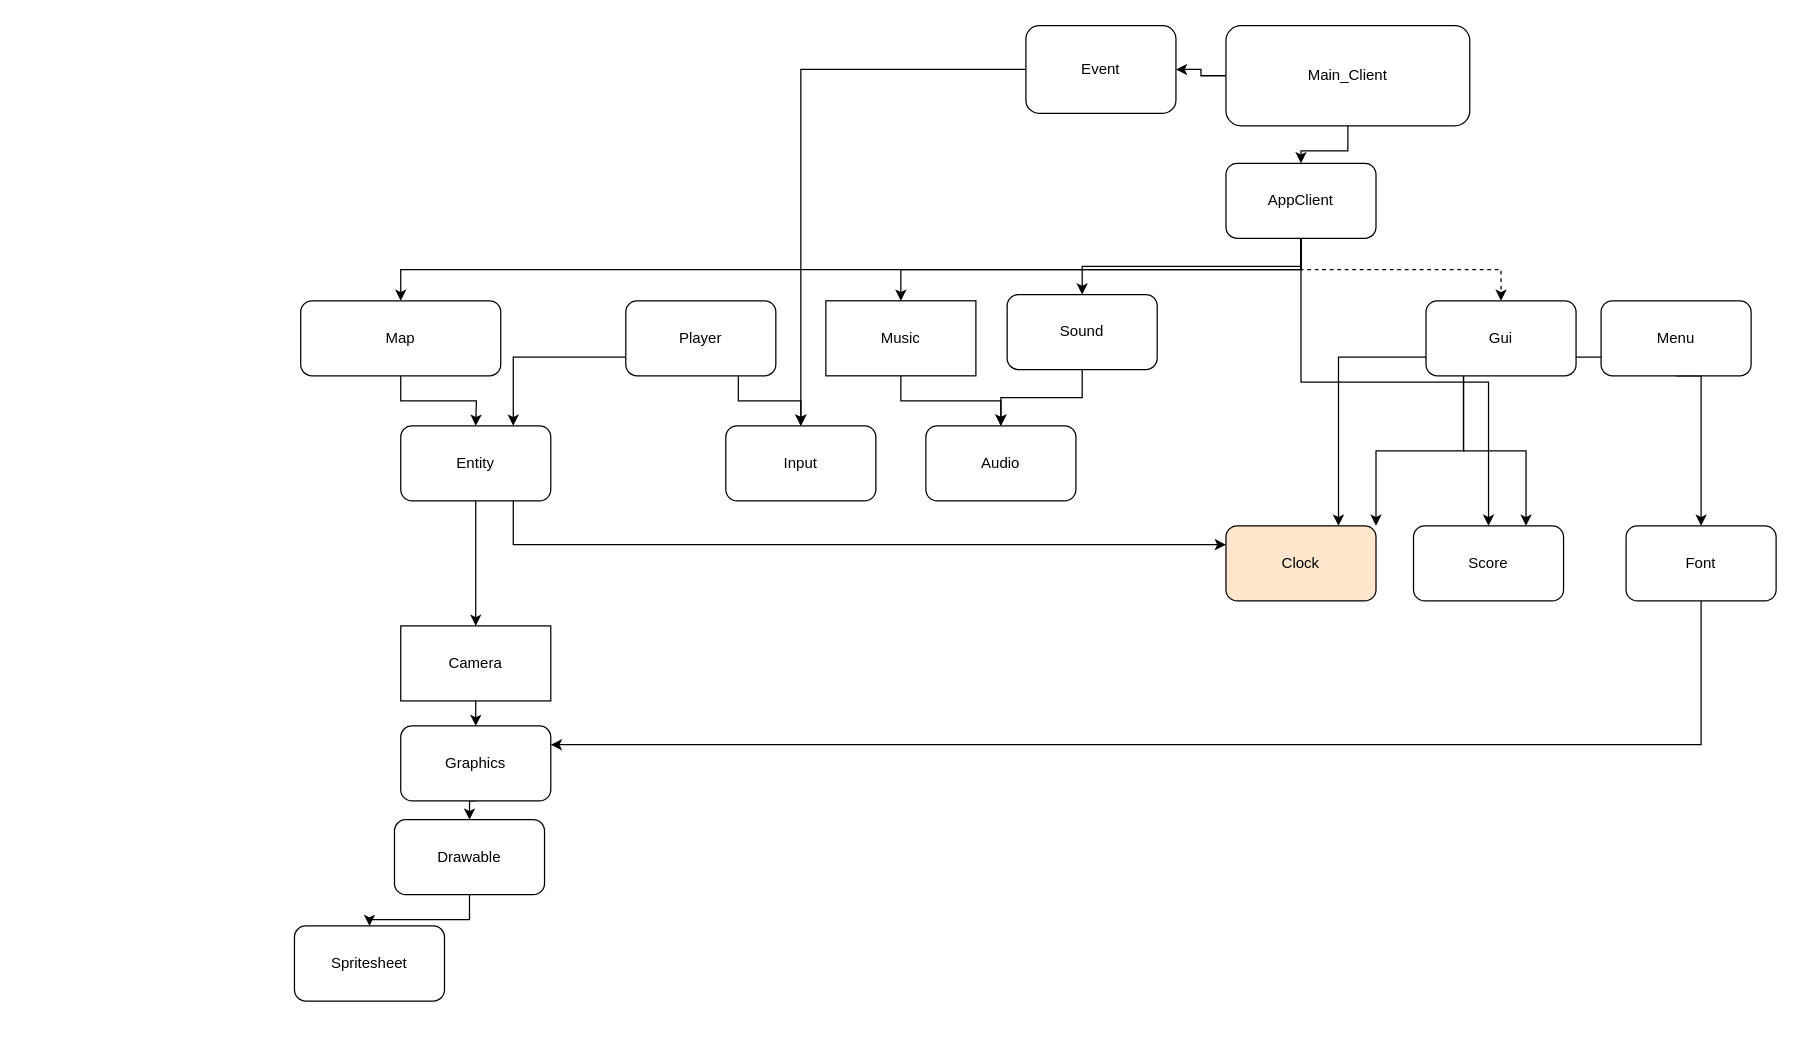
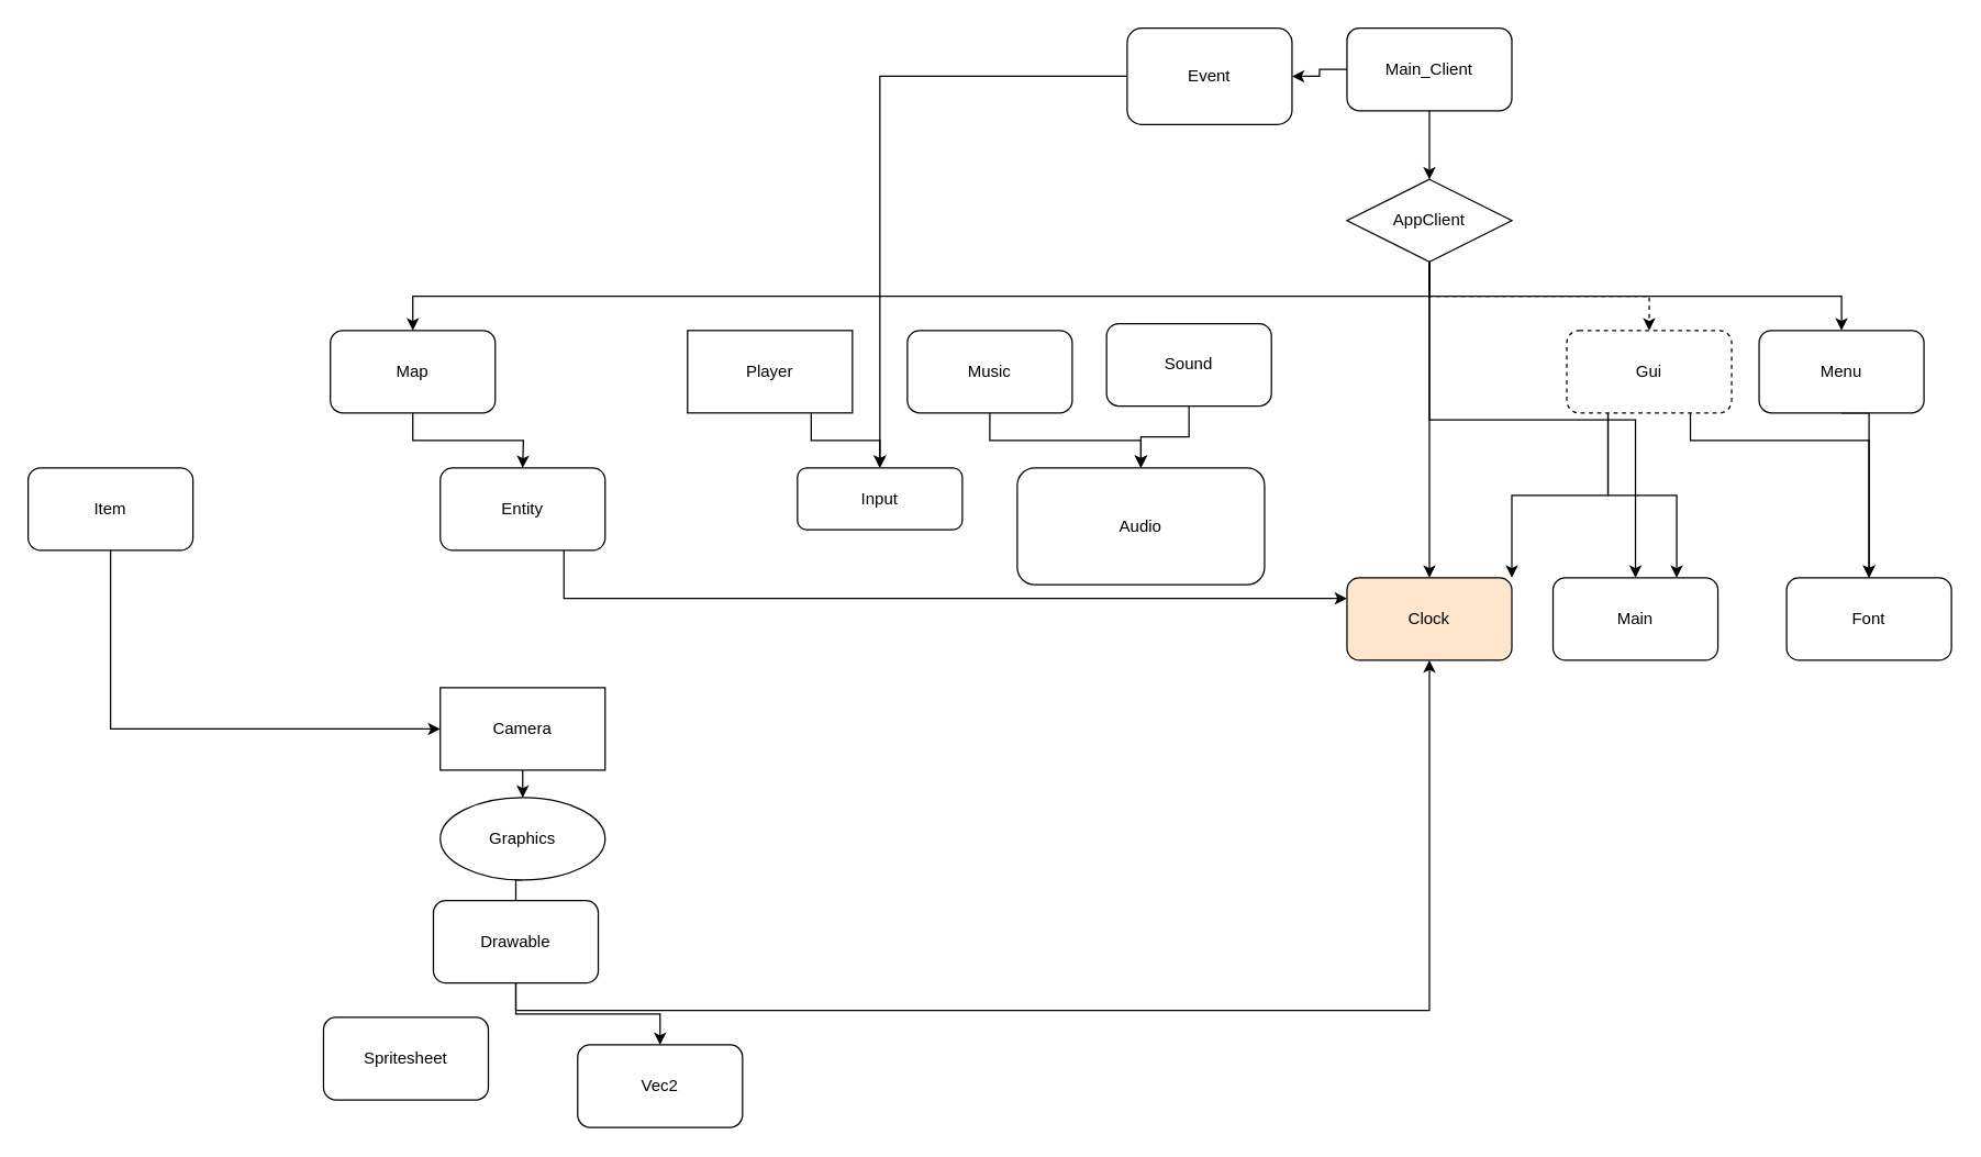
- <mxCell id="4" value="Main_Client" style="rounded=1;whiteSpace=wrap;html=1;" vertex="1" parent="1"><mxGeometry x="980" y="20" width="195" height="80" as="geometry" /></mxCell>
+ <mxCell id="4" value="Main_Client" style="rounded=1;whiteSpace=wrap;html=1;" vertex="1" parent="1"><mxGeometry x="980" y="20" width="120" height="60" as="geometry" /></mxCell>
- <mxCell id="13" value="AppClient&lt;br&gt;" style="rounded=1;whiteSpace=wrap;html=1;" vertex="1" parent="1"><mxGeometry x="980" y="130" width="120" height="60" as="geometry" /></mxCell>
+ <mxCell id="13" value="AppClient&lt;br&gt;" style="rhombus;whiteSpace=wrap;html=1;" vertex="1" parent="1"><mxGeometry x="980" y="130" width="120" height="60" as="geometry" /></mxCell>
- <mxCell id="7" style="edgeStyle=orthogonalEdgeStyle;rounded=0;orthogonalLoop=1;jettySize=auto;html=1;exitX=0.5;exitY=1;exitDx=0;exitDy=0;entryX=0.5;entryY=0;entryDx=0;entryDy=0;" edge="1" parent="1" source="13" target="41"><mxGeometry relative="1" as="geometry" /></mxCell>
+ <mxCell id="7" style="edgeStyle=orthogonalEdgeStyle;rounded=0;orthogonalLoop=1;jettySize=auto;html=1;exitX=0.5;exitY=1;exitDx=0;exitDy=0;" edge="1" parent="1" source="13" target="19"><mxGeometry relative="1" as="geometry" /></mxCell>
+ <mxCell id="10" style="edgeStyle=orthogonalEdgeStyle;rounded=0;orthogonalLoop=1;jettySize=auto;html=1;exitX=0.5;exitY=1;exitDx=0;exitDy=0;entryX=0.5;entryY=0;entryDx=0;entryDy=0;" edge="1" parent="1" source="13" target="24"><mxGeometry relative="1" as="geometry" /></mxCell>
- <mxCell id="8" style="edgeStyle=orthogonalEdgeStyle;rounded=0;orthogonalLoop=1;jettySize=auto;html=1;exitX=0.5;exitY=1;exitDx=0;exitDy=0;entryX=0.5;entryY=0;entryDx=0;entryDy=0;" edge="1" parent="1" source="13" target="30"><mxGeometry relative="1" as="geometry" /></mxCell>
- <mxCell id="47" value="Map" style="rounded=1;whiteSpace=wrap;html=1;" vertex="1" parent="1"><mxGeometry x="240" y="240" width="160" height="60" as="geometry" /></mxCell>
+ <mxCell id="47" value="Map" style="rounded=1;whiteSpace=wrap;html=1;" vertex="1" parent="1"><mxGeometry x="240" y="240" width="120" height="60" as="geometry" /></mxCell>
- <mxCell id="45" value="Player" style="rounded=1;whiteSpace=wrap;html=1;" vertex="1" parent="1"><mxGeometry x="500" y="240" width="120" height="60" as="geometry" /></mxCell>
+ <mxCell id="45" value="Player" style="whiteSpace=wrap;html=1;rounded=0;" vertex="1" parent="1"><mxGeometry x="500" y="240" width="120" height="60" as="geometry" /></mxCell>
- <mxCell id="30" value="Music" style="whiteSpace=wrap;html=1;rounded=0;" vertex="1" parent="1"><mxGeometry x="660" y="240" width="120" height="60" as="geometry" /></mxCell>
+ <mxCell id="30" value="Music" style="rounded=1;whiteSpace=wrap;html=1;" vertex="1" parent="1"><mxGeometry x="660" y="240" width="120" height="60" as="geometry" /></mxCell>
- <mxCell id="28" value="Gui" style="rounded=1;whiteSpace=wrap;html=1;" vertex="1" parent="1"><mxGeometry x="1140" y="240" width="120" height="60" as="geometry" /></mxCell>
+ <mxCell id="28" value="Gui" style="rounded=1;whiteSpace=wrap;html=1;dashed=1;" vertex="1" parent="1"><mxGeometry x="1140" y="240" width="120" height="60" as="geometry" /></mxCell>
- <mxCell id="44" style="edgeStyle=orthogonalEdgeStyle;rounded=0;orthogonalLoop=1;jettySize=auto;html=1;exitX=0;exitY=0.75;exitDx=0;exitDy=0;entryX=0.75;entryY=0;entryDx=0;entryDy=0;" edge="1" parent="1" source="45" target="34"><mxGeometry relative="1" as="geometry" /></mxCell>
- <mxCell id="23" style="edgeStyle=orthogonalEdgeStyle;rounded=0;orthogonalLoop=1;jettySize=auto;html=1;exitX=0;exitY=0.75;exitDx=0;exitDy=0;entryX=0.75;entryY=0;entryDx=0;entryDy=0;" edge="1" parent="1" source="24" target="19"><mxGeometry relative="1" as="geometry"><mxPoint x="1100" y="400" as="targetPoint" /><Array as="points"><mxPoint x="1070" y="285" /></Array></mxGeometry></mxCell>
+ <mxCell id="27" style="edgeStyle=orthogonalEdgeStyle;rounded=0;orthogonalLoop=1;jettySize=auto;html=1;exitX=0.75;exitY=1;exitDx=0;exitDy=0;entryX=0.5;entryY=0;entryDx=0;entryDy=0;" edge="1" parent="1" source="28" target="21"><mxGeometry relative="1" as="geometry"><Array as="points"><mxPoint x="1230" y="320" /><mxPoint x="1360" y="320" /></Array></mxGeometry></mxCell>
+ <mxCell id="49" value="Item&lt;br&gt;" style="rounded=1;whiteSpace=wrap;html=1;" vertex="1" parent="1"><mxGeometry x="20" y="340" width="120" height="60" as="geometry" /></mxCell>
- <mxCell id="31" value="Input&lt;br&gt;" style="rounded=1;whiteSpace=wrap;html=1;" vertex="1" parent="1"><mxGeometry x="580" y="340" width="120" height="60" as="geometry" /></mxCell>
+ <mxCell id="31" value="Input&lt;br&gt;" style="rounded=1;whiteSpace=wrap;html=1;" vertex="1" parent="1"><mxGeometry x="580" y="340" width="120" height="45" as="geometry" /></mxCell>
- <mxCell id="16" value="Audio" style="rounded=1;whiteSpace=wrap;html=1;" vertex="1" parent="1"><mxGeometry x="740" y="340" width="120" height="60" as="geometry" /></mxCell>
+ <mxCell id="16" value="Audio" style="rounded=1;whiteSpace=wrap;html=1;" vertex="1" parent="1"><mxGeometry x="740" y="340" width="180" height="85" as="geometry" /></mxCell>
- <mxCell id="32" style="edgeStyle=orthogonalEdgeStyle;rounded=0;orthogonalLoop=1;jettySize=auto;html=1;exitX=0.5;exitY=1;exitDx=0;exitDy=0;entryX=0.5;entryY=0;entryDx=0;entryDy=0;" edge="1" parent="1" source="34" target="18"><mxGeometry relative="1" as="geometry" /></mxCell>
- <mxCell id="42" value="Score" style="rounded=1;whiteSpace=wrap;html=1;" vertex="1" parent="1"><mxGeometry x="1130" y="420" width="120" height="60" as="geometry" /></mxCell>
+ <mxCell id="42" value="Main" style="rounded=1;whiteSpace=wrap;html=1;" vertex="1" parent="1"><mxGeometry x="1130" y="420" width="120" height="60" as="geometry" /></mxCell>
+ <mxCell id="48" style="edgeStyle=orthogonalEdgeStyle;rounded=0;orthogonalLoop=1;jettySize=auto;html=1;exitX=0.5;exitY=1;exitDx=0;exitDy=0;entryX=0;entryY=0.5;entryDx=0;entryDy=0;" edge="1" parent="1" source="49" target="18"><mxGeometry relative="1" as="geometry" /></mxCell>
- <mxCell id="20" style="edgeStyle=orthogonalEdgeStyle;rounded=0;orthogonalLoop=1;jettySize=auto;html=1;exitX=0.5;exitY=1;exitDx=0;exitDy=0;entryX=1;entryY=0.25;entryDx=0;entryDy=0;" edge="1" parent="1" source="21" target="15"><mxGeometry relative="1" as="geometry" /></mxCell>
- <mxCell id="15" value="Graphics" style="rounded=1;whiteSpace=wrap;html=1;" vertex="1" parent="1"><mxGeometry x="320" y="580" width="120" height="60" as="geometry" /></mxCell>
+ <mxCell id="15" value="Graphics" style="ellipse;whiteSpace=wrap;html=1;" vertex="1" parent="1"><mxGeometry x="320" y="580" width="120" height="60" as="geometry" /></mxCell>
- <mxCell id="14" style="edgeStyle=orthogonalEdgeStyle;rounded=0;orthogonalLoop=1;jettySize=auto;html=1;exitX=0.5;exitY=1;exitDx=0;exitDy=0;entryX=0.5;entryY=0;entryDx=0;entryDy=0;" edge="1" parent="1" source="15" target="37"><mxGeometry relative="1" as="geometry" /></mxCell>
+ <mxCell id="14" style="edgeStyle=orthogonalEdgeStyle;rounded=0;orthogonalLoop=1;jettySize=auto;html=1;exitX=0.5;exitY=1;exitDx=0;exitDy=0;entryX=0.5;entryY=0;entryDx=0;entryDy=0;endArrow=none;" edge="1" parent="1" source="15" target="37"><mxGeometry relative="1" as="geometry" /></mxCell>
- <mxCell id="36" style="edgeStyle=orthogonalEdgeStyle;rounded=0;orthogonalLoop=1;jettySize=auto;html=1;exitX=0.5;exitY=1;exitDx=0;exitDy=0;entryX=0.5;entryY=0;entryDx=0;entryDy=0;" edge="1" parent="1" source="37" target="39"><mxGeometry relative="1" as="geometry" /></mxCell>
+ <mxCell id="36" style="edgeStyle=orthogonalEdgeStyle;rounded=0;orthogonalLoop=1;jettySize=auto;html=1;exitX=0.5;exitY=1;exitDx=0;exitDy=0;" edge="1" parent="1" source="37" target="19"><mxGeometry relative="1" as="geometry" /></mxCell>
+ <mxCell id="35" style="edgeStyle=orthogonalEdgeStyle;rounded=0;orthogonalLoop=1;jettySize=auto;html=1;exitX=0.5;exitY=1;exitDx=0;exitDy=0;entryX=0.5;entryY=0;entryDx=0;entryDy=0;" edge="1" parent="1" source="37" target="38"><mxGeometry relative="1" as="geometry" /></mxCell>
+ <mxCell id="38" value="Vec2" style="rounded=1;whiteSpace=wrap;html=1;" vertex="1" parent="1"><mxGeometry x="420" y="760" width="120" height="60" as="geometry" /></mxCell>
